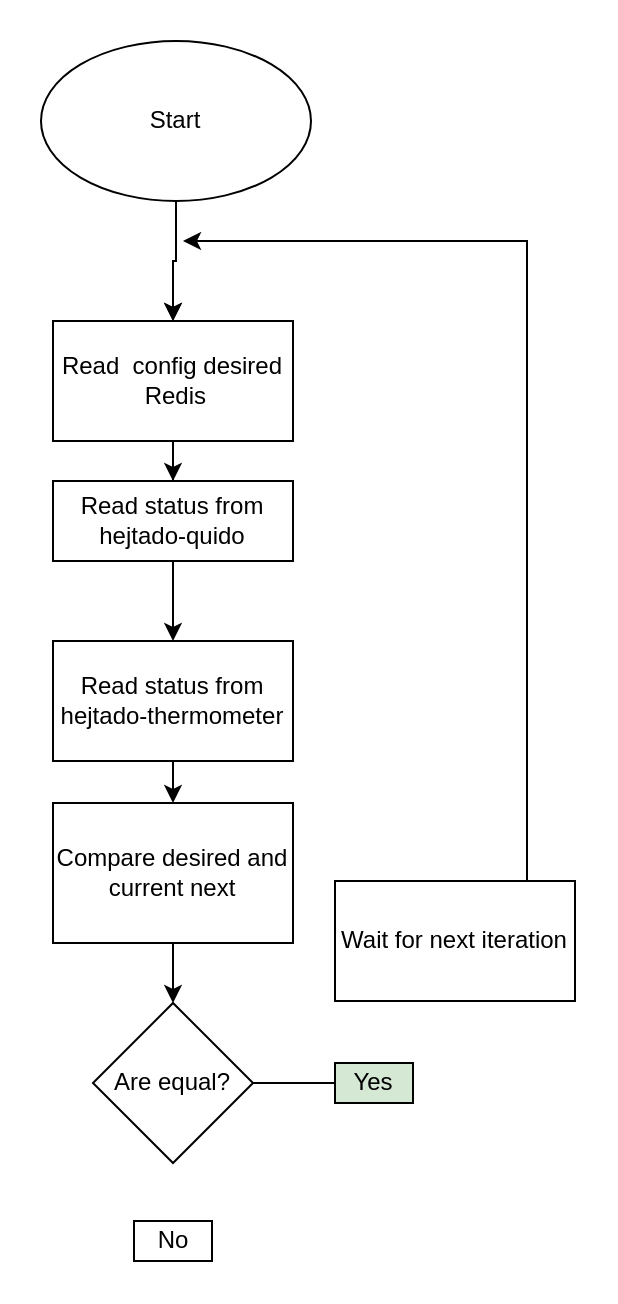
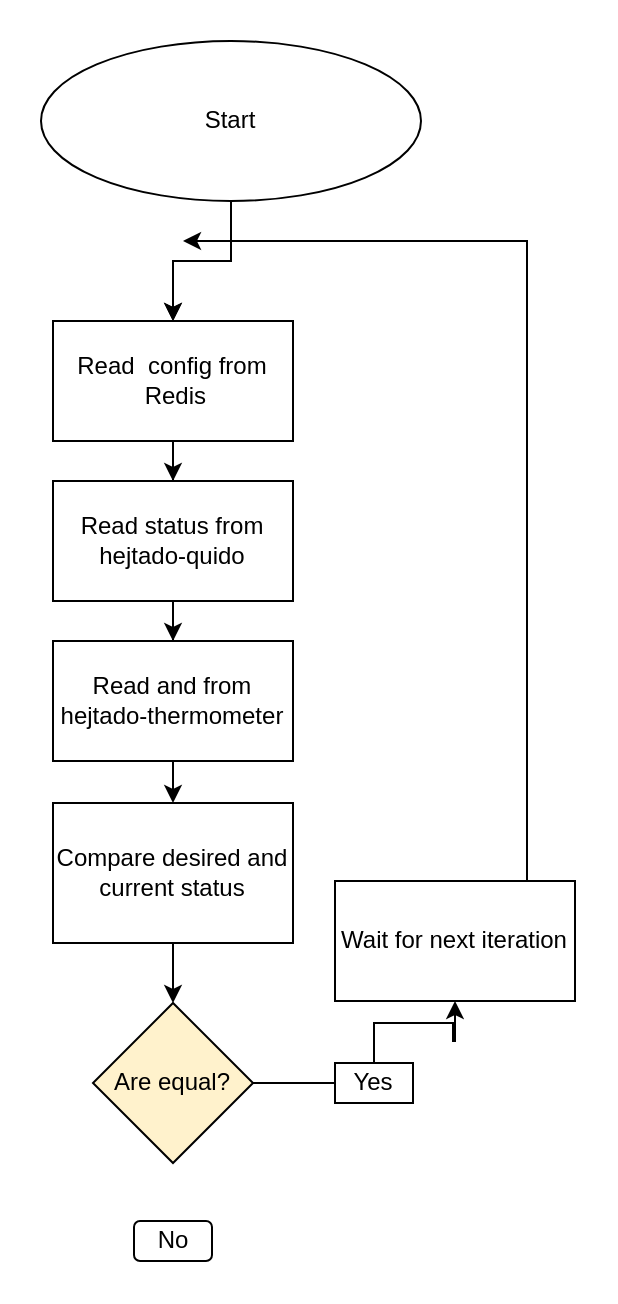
- <mxCell id="4" value="Start" style="ellipse;whiteSpace=wrap;html=1;" parent="1" vertex="1"><mxGeometry x="20" y="20" width="135" height="80" as="geometry" /></mxCell>
+ <mxCell id="4" value="Start" style="ellipse;whiteSpace=wrap;html=1;" parent="1" vertex="1"><mxGeometry x="20" y="20" width="190" height="80" as="geometry" /></mxCell>
- <mxCell id="6" value="Read &amp;nbsp;config desired &amp;nbsp;Redis" style="rounded=0;whiteSpace=wrap;html=1;direction=east;" parent="1" vertex="1"><mxGeometry x="26" y="160" width="120" height="60" as="geometry" /></mxCell>
+ <mxCell id="6" value="Read &amp;nbsp;config from &amp;nbsp;Redis" style="rounded=0;whiteSpace=wrap;html=1;direction=east;" parent="1" vertex="1"><mxGeometry x="26" y="160" width="120" height="60" as="geometry" /></mxCell>
- <mxCell id="8" value="Read status from hejtado-quido" style="rounded=0;whiteSpace=wrap;html=1;direction=east;" parent="1" vertex="1"><mxGeometry x="26" y="240" width="120" height="40" as="geometry" /></mxCell>
+ <mxCell id="8" value="Read status from hejtado-quido" style="rounded=0;whiteSpace=wrap;html=1;direction=east;" parent="1" vertex="1"><mxGeometry x="26" y="240" width="120" height="60" as="geometry" /></mxCell>
- <mxCell id="10" value="Read status from hejtado-thermometer" style="rounded=0;whiteSpace=wrap;html=1;direction=east;" parent="1" vertex="1"><mxGeometry x="26" y="320" width="120" height="60" as="geometry" /></mxCell>
+ <mxCell id="10" value="Read and from hejtado-thermometer" style="rounded=0;whiteSpace=wrap;html=1;direction=east;" parent="1" vertex="1"><mxGeometry x="26" y="320" width="120" height="60" as="geometry" /></mxCell>
- <mxCell id="13" value="Compare desired and current next" style="rounded=0;whiteSpace=wrap;html=1;" vertex="1" parent="1"><mxGeometry x="26" y="401" width="120" height="70" as="geometry" /></mxCell>
+ <mxCell id="13" value="Compare desired and current status" style="rounded=0;whiteSpace=wrap;html=1;" vertex="1" parent="1"><mxGeometry x="26" y="401" width="120" height="70" as="geometry" /></mxCell>
+ <mxCell id="15" style="edgeStyle=orthogonalEdgeStyle;rounded=0;orthogonalLoop=1;jettySize=auto;html=1;entryX=0.5;entryY=1;entryDx=0;entryDy=0;endArrow=classic;endFill=1;" edge="1" parent="1" source="16" target="18"><mxGeometry relative="1" as="geometry" /></mxCell>
- <mxCell id="11" value="Are equal?" style="rhombus;whiteSpace=wrap;html=1;direction=south;" parent="1" vertex="1"><mxGeometry x="46" y="501" width="80" height="80" as="geometry" /></mxCell>
+ <mxCell id="11" value="Are equal?" style="rhombus;whiteSpace=wrap;html=1;direction=south;fillColor=#fff2cc;" parent="1" vertex="1"><mxGeometry x="46" y="501" width="80" height="80" as="geometry" /></mxCell>
- <mxCell id="16" value="Yes" style="rounded=0;whiteSpace=wrap;html=1;fillColor=#d5e8d4;" vertex="1" parent="1"><mxGeometry x="167" y="531" width="39" height="20" as="geometry" /></mxCell>
+ <mxCell id="16" value="Yes" style="rounded=0;whiteSpace=wrap;html=1;" vertex="1" parent="1"><mxGeometry x="167" y="531" width="39" height="20" as="geometry" /></mxCell>
- <mxCell id="19" value="No" style="rounded=0;whiteSpace=wrap;html=1;" vertex="1" parent="1"><mxGeometry x="66.5" y="610" width="39" height="20" as="geometry" /></mxCell>
+ <mxCell id="19" value="No" style="whiteSpace=wrap;html=1;rounded=1;" vertex="1" parent="1"><mxGeometry x="66.5" y="610" width="39" height="20" as="geometry" /></mxCell>
